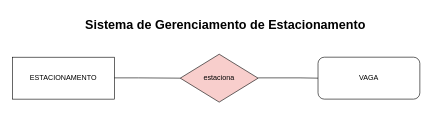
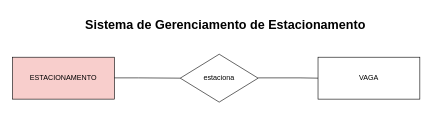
- <mxCell id="2" value="ESTACIONAMENTO" style="rounded=0;whiteSpace=wrap;html=1;" parent="1" vertex="1"><mxGeometry x="20" y="95" width="170" height="70" as="geometry" /></mxCell>
+ <mxCell id="2" value="ESTACIONAMENTO" style="rounded=0;whiteSpace=wrap;html=1;fillColor=#f8cecc;" parent="1" vertex="1"><mxGeometry x="20" y="95" width="170" height="70" as="geometry" /></mxCell>
- <mxCell id="5" value="estaciona" style="rhombus;whiteSpace=wrap;html=1;fillColor=#f8cecc;" vertex="1" parent="1"><mxGeometry x="300" y="90" width="130" height="80" as="geometry" /></mxCell>
+ <mxCell id="5" value="estaciona" style="rhombus;whiteSpace=wrap;html=1;" vertex="1" parent="1"><mxGeometry x="300" y="90" width="130" height="80" as="geometry" /></mxCell>
- <mxCell id="4" value="VAGA" style="whiteSpace=wrap;html=1;rounded=1;" vertex="1" parent="1"><mxGeometry x="530" y="95" width="170" height="70" as="geometry" /></mxCell>
+ <mxCell id="4" value="VAGA" style="rounded=0;whiteSpace=wrap;html=1;" vertex="1" parent="1"><mxGeometry x="530" y="95" width="170" height="70" as="geometry" /></mxCell>
